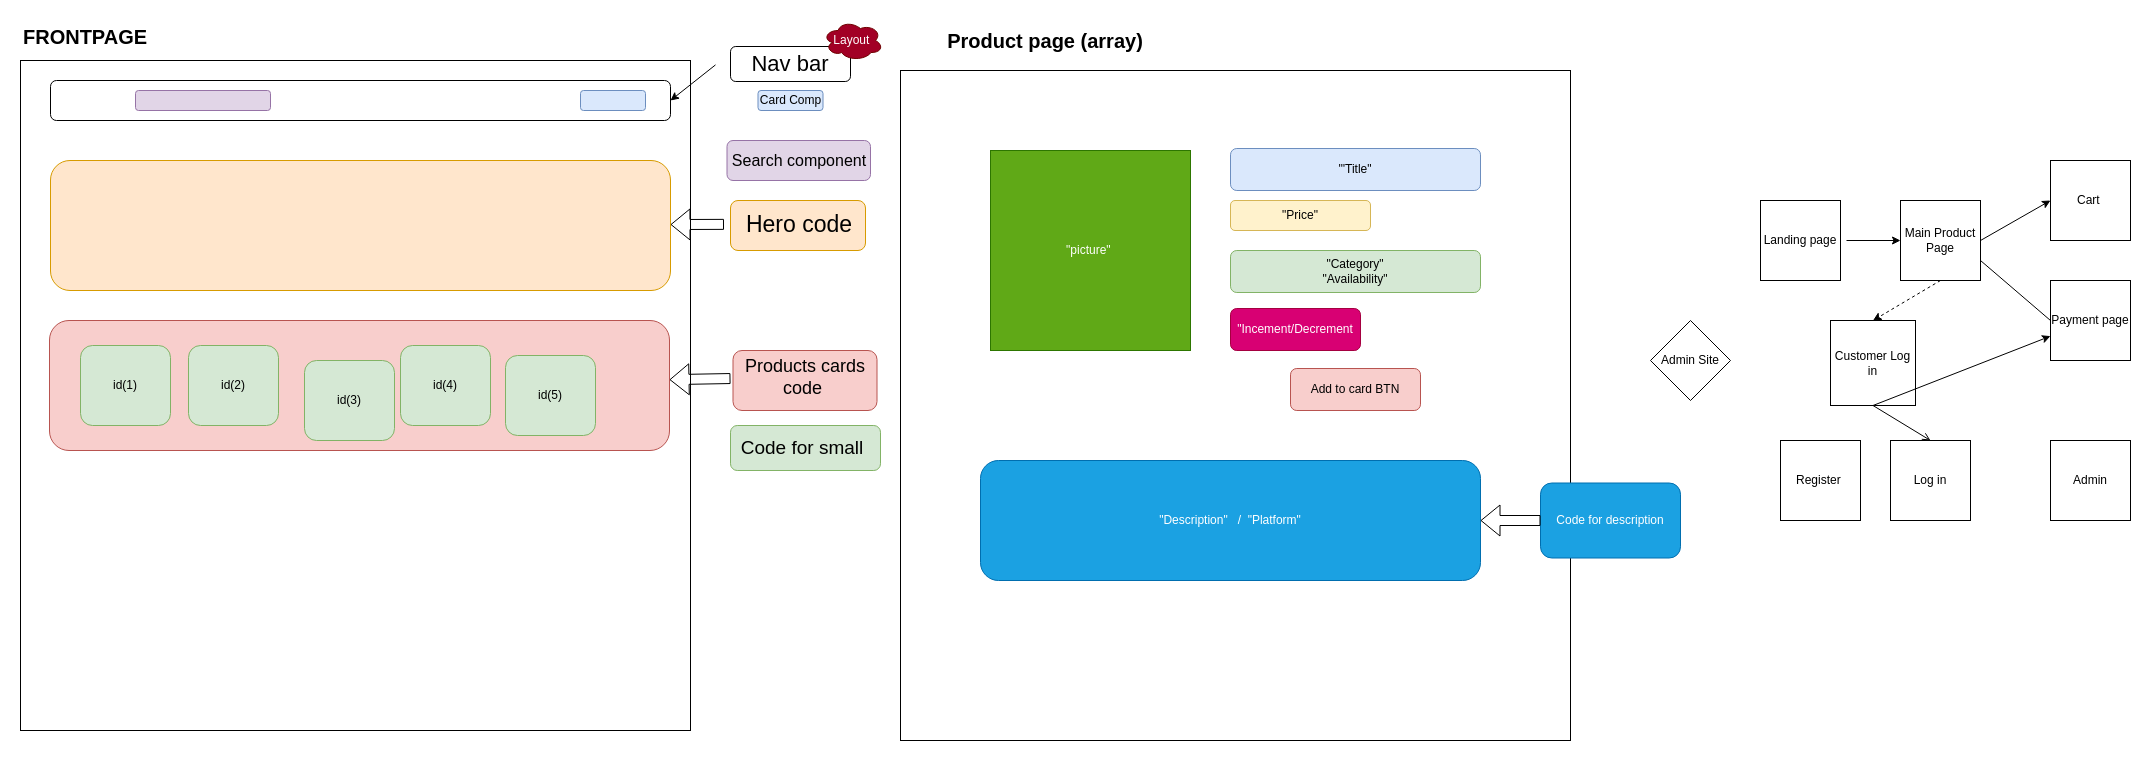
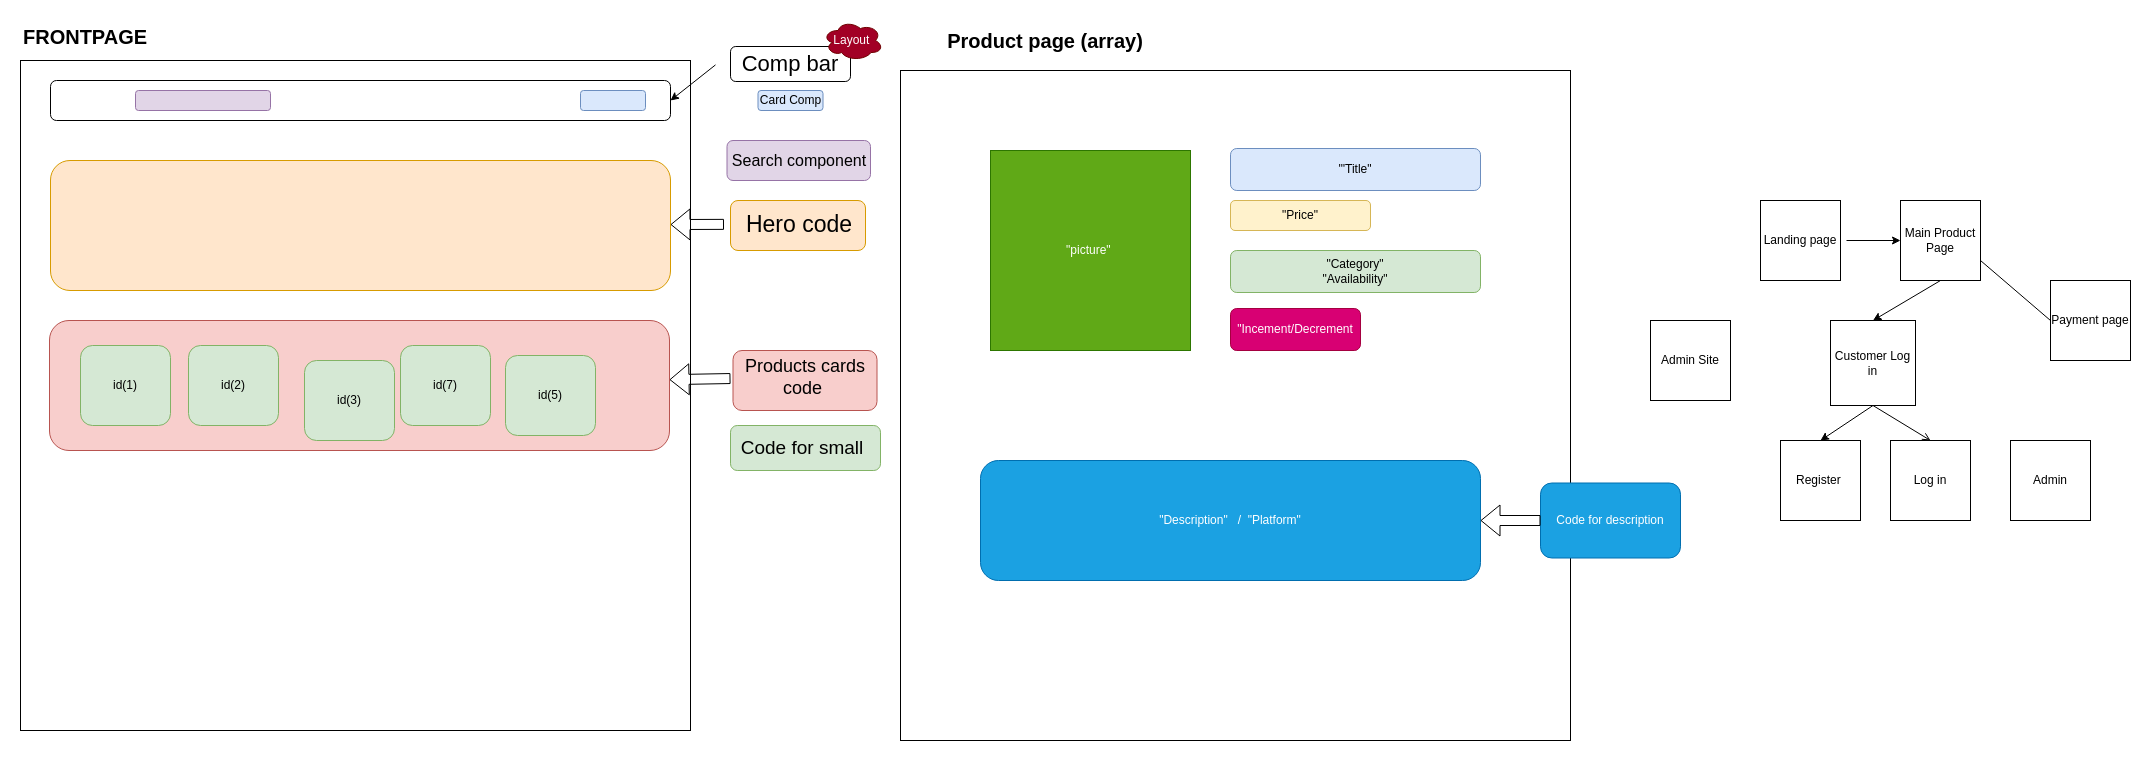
- <mxCell id="5" value="&lt;font style=&quot;font-size: 22px&quot;&gt;Nav bar&lt;/font&gt;" style="text;html=1;strokeColor=none;fillColor=none;align=center;verticalAlign=middle;whiteSpace=wrap;rounded=0;" vertex="1" parent="1"><mxGeometry x="715" y="48.75" width="150" height="31.25" as="geometry" /></mxCell>
+ <mxCell id="5" value="&lt;font style=&quot;font-size: 22px&quot;&gt;Comp bar&lt;/font&gt;" style="text;html=1;strokeColor=none;fillColor=none;align=center;verticalAlign=middle;whiteSpace=wrap;rounded=0;" vertex="1" parent="1"><mxGeometry x="715" y="48.75" width="150" height="31.25" as="geometry" /></mxCell>
- <mxCell id="43" value="Cart&amp;nbsp;" style="whiteSpace=wrap;html=1;aspect=fixed;" vertex="1" parent="1"><mxGeometry x="2050" y="160" width="80" height="80" as="geometry" /></mxCell>
- <mxCell id="46" value="" style="endArrow=classic;html=1;entryX=0;entryY=0.5;entryDx=0;entryDy=0;exitX=1;exitY=0.5;exitDx=0;exitDy=0;" edge="1" parent="1" source="41" target="43"><mxGeometry width="50" height="50" relative="1" as="geometry"><mxPoint x="1830" y="360" as="sourcePoint" /><mxPoint x="1880" y="310" as="targetPoint" /></mxGeometry></mxCell>
- <mxCell id="50" value="" style="endArrow=classic;html=1;exitX=0.5;exitY=1;exitDx=0;exitDy=0;entryX=0.5;entryY=0;entryDx=0;entryDy=0;dashed=1;" edge="1" parent="1" source="41" target="48"><mxGeometry width="50" height="50" relative="1" as="geometry"><mxPoint x="1920" y="420" as="sourcePoint" /><mxPoint x="1970" y="370" as="targetPoint" /></mxGeometry></mxCell>
+ <mxCell id="50" value="" style="endArrow=classic;html=1;exitX=0.5;exitY=1;exitDx=0;exitDy=0;entryX=0.5;entryY=0;entryDx=0;entryDy=0;" edge="1" parent="1" source="41" target="48"><mxGeometry width="50" height="50" relative="1" as="geometry"><mxPoint x="1920" y="420" as="sourcePoint" /><mxPoint x="1970" y="370" as="targetPoint" /></mxGeometry></mxCell>
- <mxCell id="40" value="Admin Site" style="rhombus;whiteSpace=wrap;html=1;aspect=fixed;" vertex="1" parent="1"><mxGeometry x="1650" y="320" width="80" height="80" as="geometry" /></mxCell>
+ <mxCell id="40" value="Admin Site" style="whiteSpace=wrap;html=1;aspect=fixed;" vertex="1" parent="1"><mxGeometry x="1650" y="320" width="80" height="80" as="geometry" /></mxCell>
- <mxCell id="53" value="" style="endArrow=classic;html=1;exitX=0.5;exitY=1;exitDx=0;exitDy=0;" edge="1" parent="1" source="48" target="42"><mxGeometry width="50" height="50" relative="1" as="geometry"><mxPoint x="1880" y="410" as="sourcePoint" /><mxPoint x="1970" y="440" as="targetPoint" /></mxGeometry></mxCell>
+ <mxCell id="53" value="" style="endArrow=classic;html=1;entryX=0.5;entryY=0;entryDx=0;entryDy=0;exitX=0.5;exitY=1;exitDx=0;exitDy=0;" edge="1" parent="1" source="48" target="49"><mxGeometry width="50" height="50" relative="1" as="geometry"><mxPoint x="1880" y="410" as="sourcePoint" /><mxPoint x="1970" y="440" as="targetPoint" /></mxGeometry></mxCell>
- <mxCell id="19" value="id(4)" style="rounded=1;whiteSpace=wrap;html=1;fillColor=#d5e8d4;strokeColor=#82b366;" vertex="1" parent="1"><mxGeometry x="400" y="345" width="90" height="80" as="geometry" /></mxCell>
+ <mxCell id="19" value="id(7)" style="rounded=1;whiteSpace=wrap;html=1;fillColor=#d5e8d4;strokeColor=#82b366;" vertex="1" parent="1"><mxGeometry x="400" y="345" width="90" height="80" as="geometry" /></mxCell>
- <mxCell id="38" value="Add to card BTN" style="rounded=1;whiteSpace=wrap;html=1;fillColor=#f8cecc;strokeColor=#b85450;" vertex="1" parent="1"><mxGeometry x="1290" y="368" width="130" height="42" as="geometry" /></mxCell>
- <mxCell id="54" value="Admin" style="whiteSpace=wrap;html=1;aspect=fixed;" vertex="1" parent="1"><mxGeometry x="2050" y="440" width="80" height="80" as="geometry" /></mxCell>
+ <mxCell id="54" value="Admin" style="whiteSpace=wrap;html=1;aspect=fixed;" vertex="1" parent="1"><mxGeometry x="2010" y="440" width="80" height="80" as="geometry" /></mxCell>
